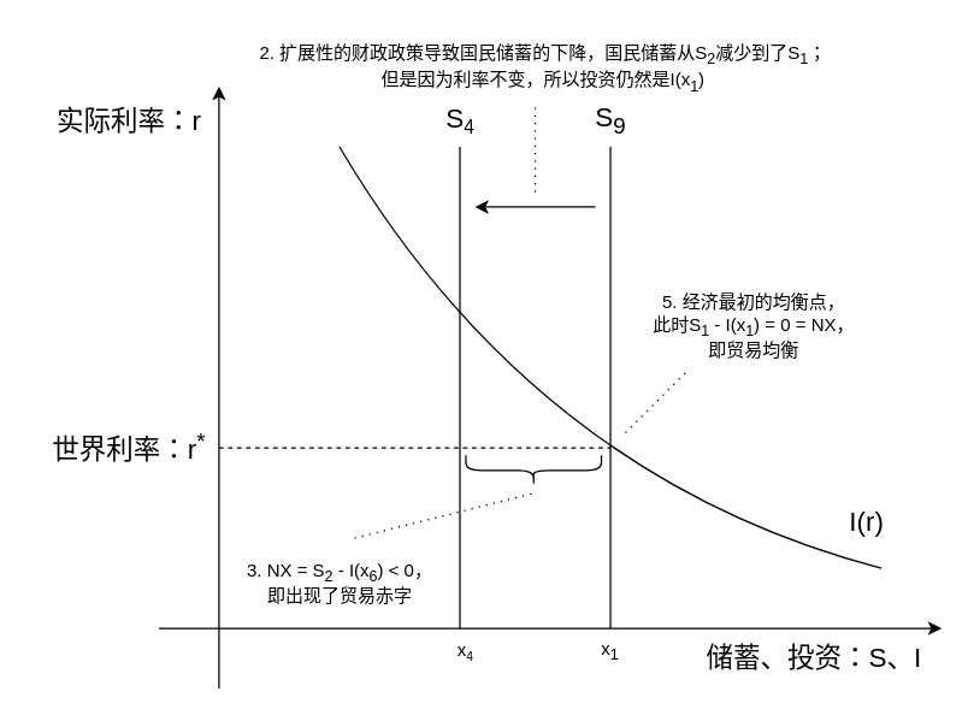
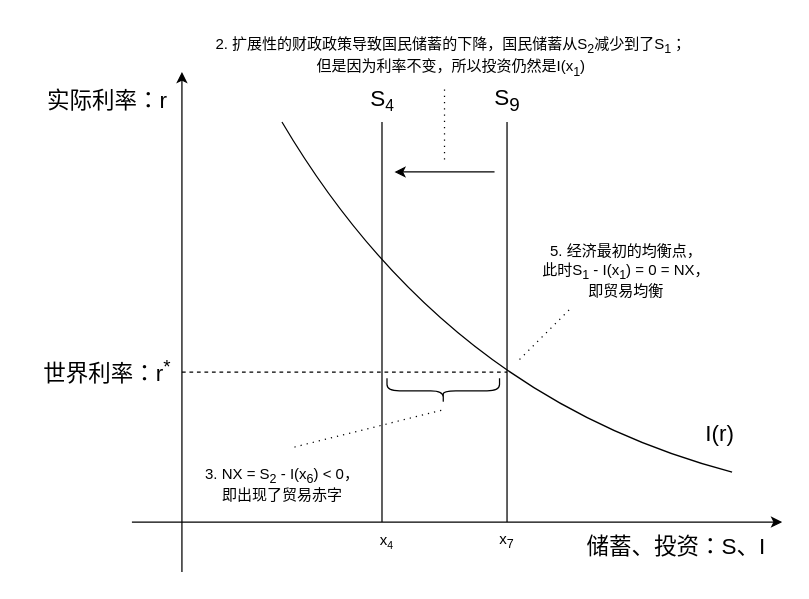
- <mxCell id="19" value="x&lt;sub&gt;1&lt;/sub&gt;" style="text;html=1;strokeColor=none;fillColor=none;align=center;verticalAlign=middle;whiteSpace=wrap;rounded=0;" vertex="1" parent="1"><mxGeometry x="375" y="417" width="60" height="30" as="geometry" /></mxCell>
+ <mxCell id="19" value="x&lt;sub&gt;7&lt;/sub&gt;" style="text;html=1;strokeColor=none;fillColor=none;align=center;verticalAlign=middle;whiteSpace=wrap;rounded=0;" vertex="1" parent="1"><mxGeometry x="375" y="417" width="60" height="30" as="geometry" /></mxCell>
